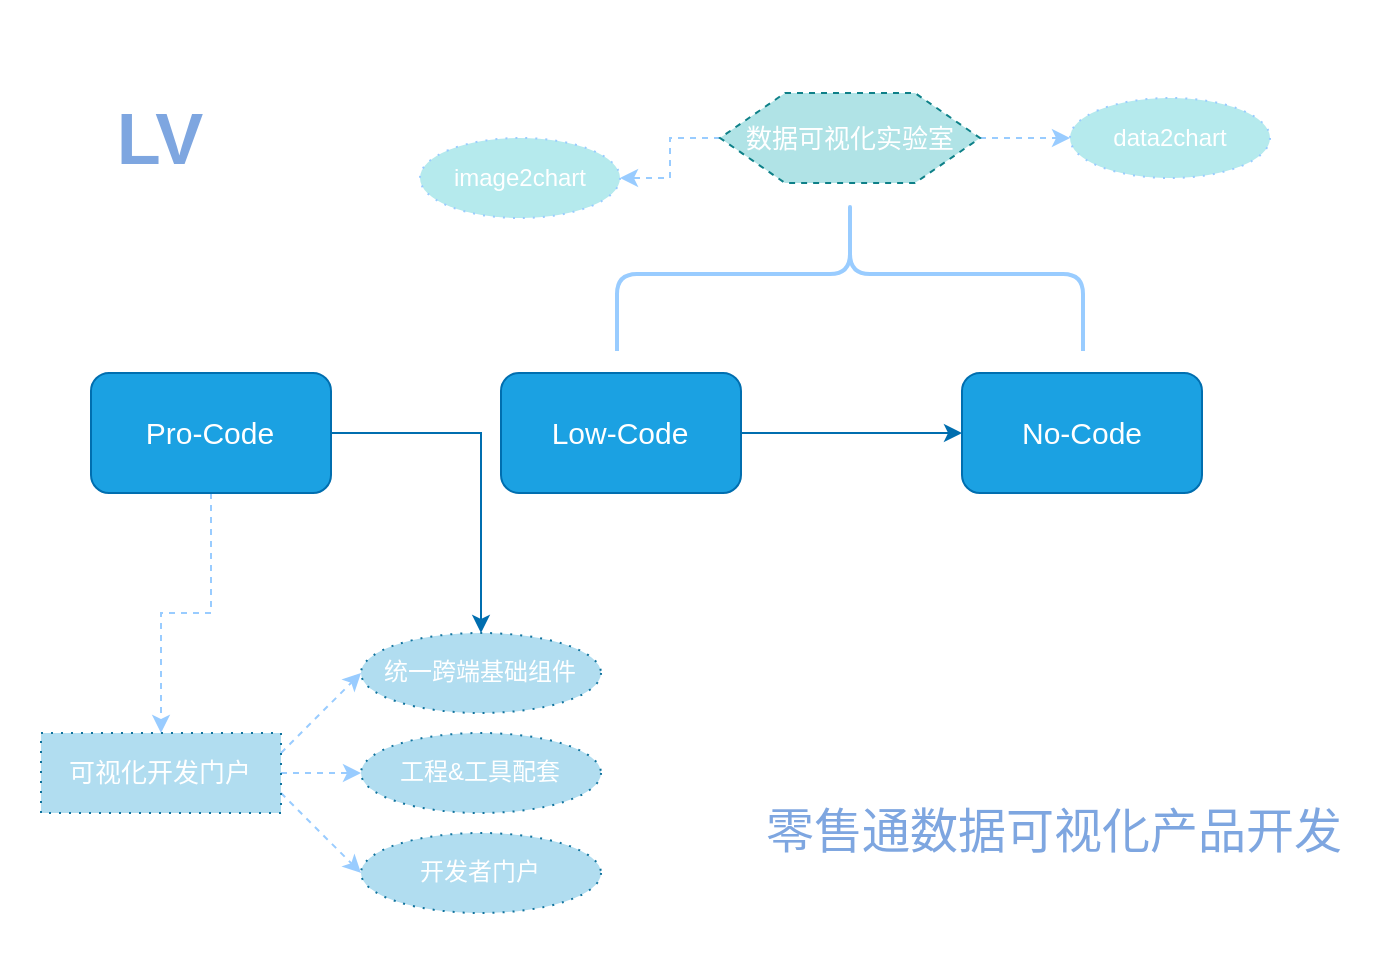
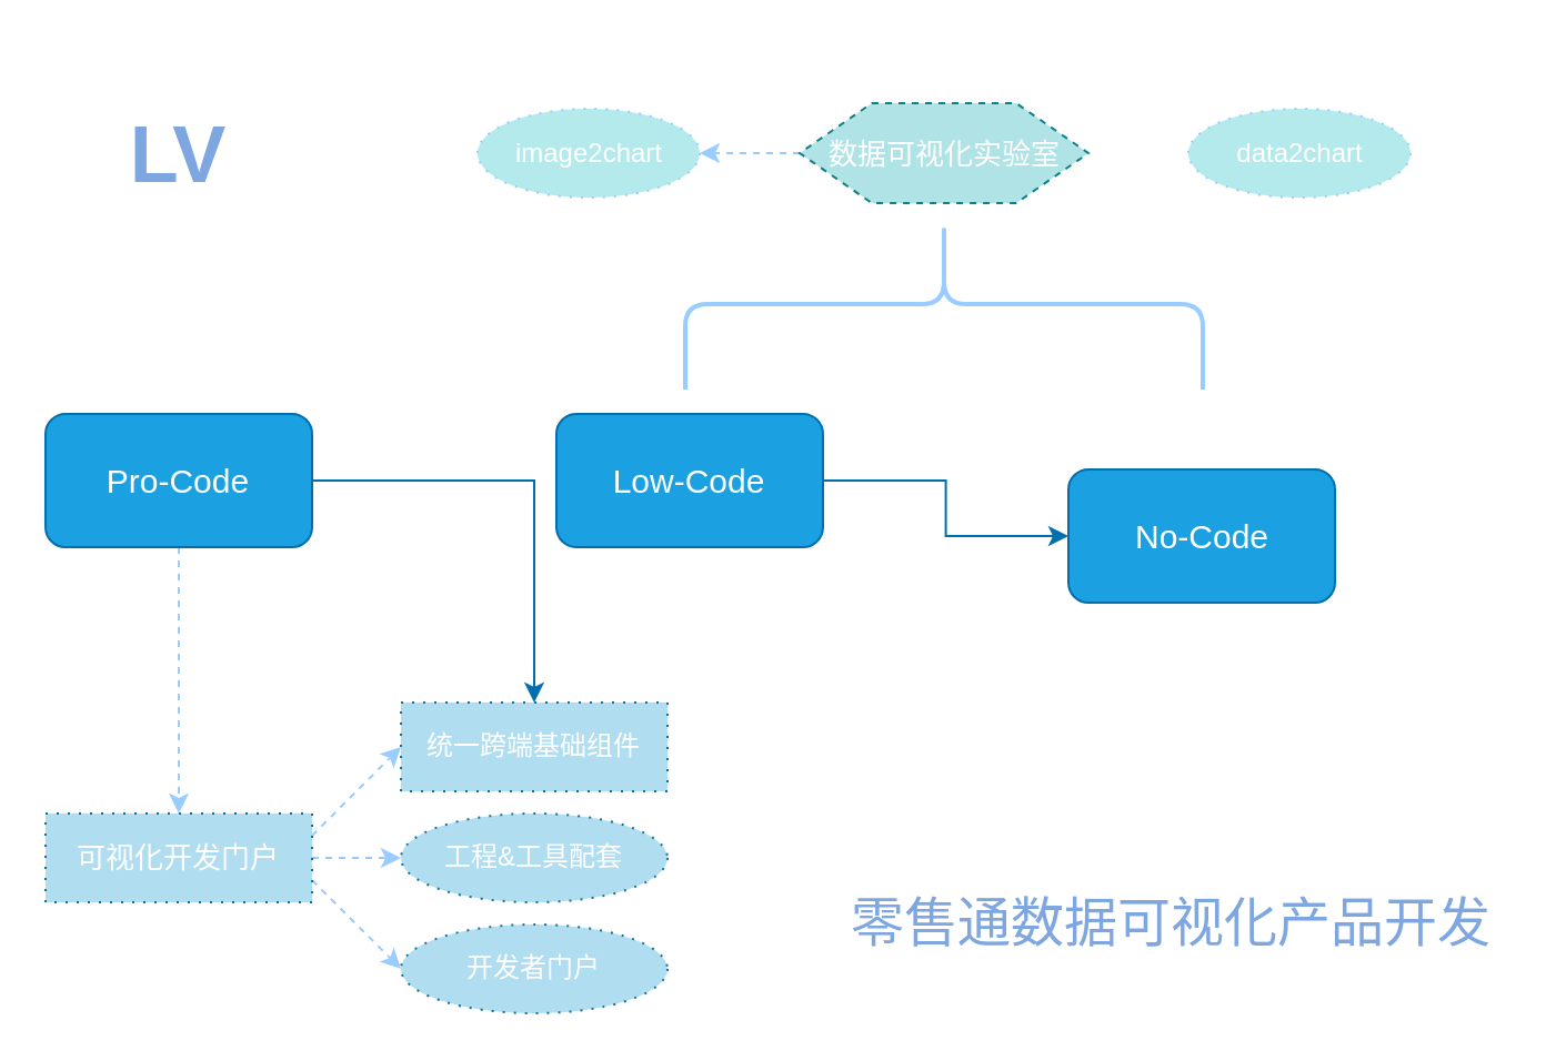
- <mxCell id="10" value="" style="edgeStyle=orthogonalEdgeStyle;rounded=0;orthogonalLoop=1;jettySize=auto;html=1;fontColor=#FFFFFF;dashed=1;strokeColor=#99CCFF;" edge="1" parent="1" source="11" target="13"><mxGeometry relative="1" as="geometry" /></mxCell>
- <mxCell id="12" value="image2chart" style="ellipse;whiteSpace=wrap;html=1;dashed=1;strokeColor=#99CCFF;strokeWidth=1;fillColor=#B5EAED;gradientColor=none;fontColor=#FFFFFF;dashPattern=1 4;" vertex="1" parent="1"><mxGeometry x="209.5" y="68.5" width="100" height="40" as="geometry" /></mxCell>
+ <mxCell id="12" value="image2chart" style="ellipse;whiteSpace=wrap;html=1;dashed=1;strokeColor=#99CCFF;strokeWidth=1;fillColor=#B5EAED;gradientColor=none;fontColor=#FFFFFF;dashPattern=1 4;" vertex="1" parent="1"><mxGeometry x="214.5" y="48.5" width="100" height="40" as="geometry" /></mxCell>
- <mxCell id="4" value="Pro-Code" style="rounded=1;whiteSpace=wrap;html=1;fillColor=#1ba1e2;strokeColor=#006EAF;fontColor=#ffffff;fontSize=15;" vertex="1" parent="1"><mxGeometry x="45" y="186" width="120" height="60" as="geometry" /></mxCell>
+ <mxCell id="4" value="Pro-Code" style="rounded=1;whiteSpace=wrap;html=1;fillColor=#1ba1e2;strokeColor=#006EAF;fontColor=#ffffff;fontSize=15;" vertex="1" parent="1"><mxGeometry x="20" y="186" width="120" height="60" as="geometry" /></mxCell>
- <mxCell id="7" value="No-Code" style="rounded=1;whiteSpace=wrap;html=1;fillColor=#1ba1e2;strokeColor=#006EAF;fontColor=#ffffff;fontSize=15;" vertex="1" parent="1"><mxGeometry x="480.5" y="186" width="120" height="60" as="geometry" /></mxCell>
+ <mxCell id="7" value="No-Code" style="rounded=1;whiteSpace=wrap;html=1;fillColor=#1ba1e2;strokeColor=#006EAF;fontColor=#ffffff;fontSize=15;" vertex="1" parent="1"><mxGeometry x="480.5" y="211" width="120" height="60" as="geometry" /></mxCell>
- <mxCell id="18" value="统一跨端基础组件" style="ellipse;whiteSpace=wrap;html=1;dashed=1;strokeColor=#10739e;strokeWidth=1;fillColor=#b1ddf0;dashPattern=1 4;fontColor=#FFFFFF;" vertex="1" parent="1"><mxGeometry x="180" y="316" width="120" height="40" as="geometry" /></mxCell>
+ <mxCell id="18" value="统一跨端基础组件" style="whiteSpace=wrap;html=1;dashed=1;strokeColor=#10739e;strokeWidth=1;fillColor=#b1ddf0;dashPattern=1 4;fontColor=#FFFFFF;rounded=0;" vertex="1" parent="1"><mxGeometry x="180" y="316" width="120" height="40" as="geometry" /></mxCell>
